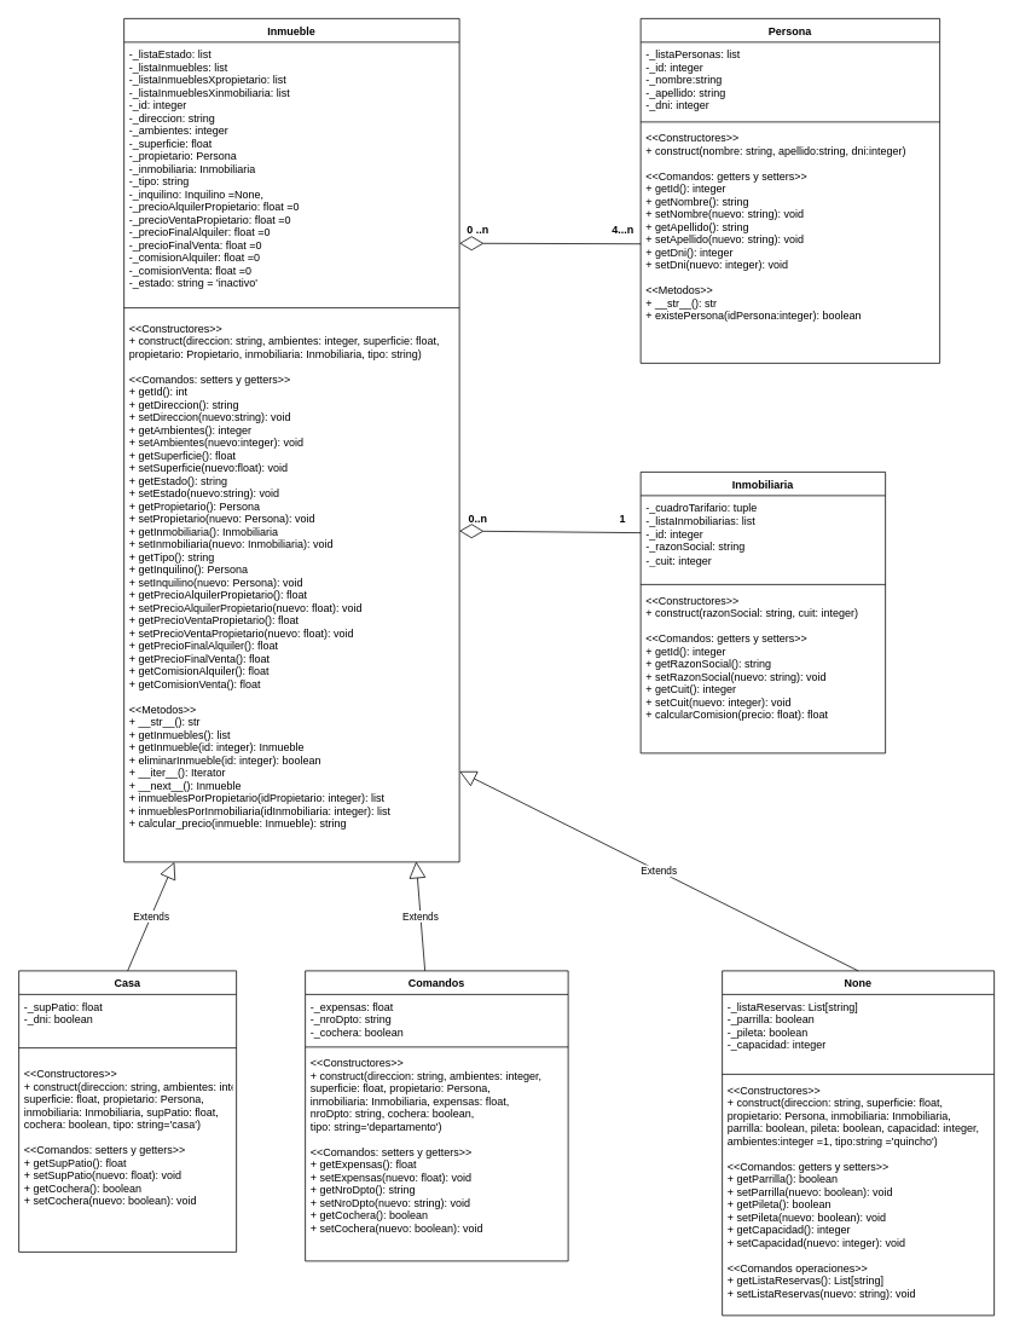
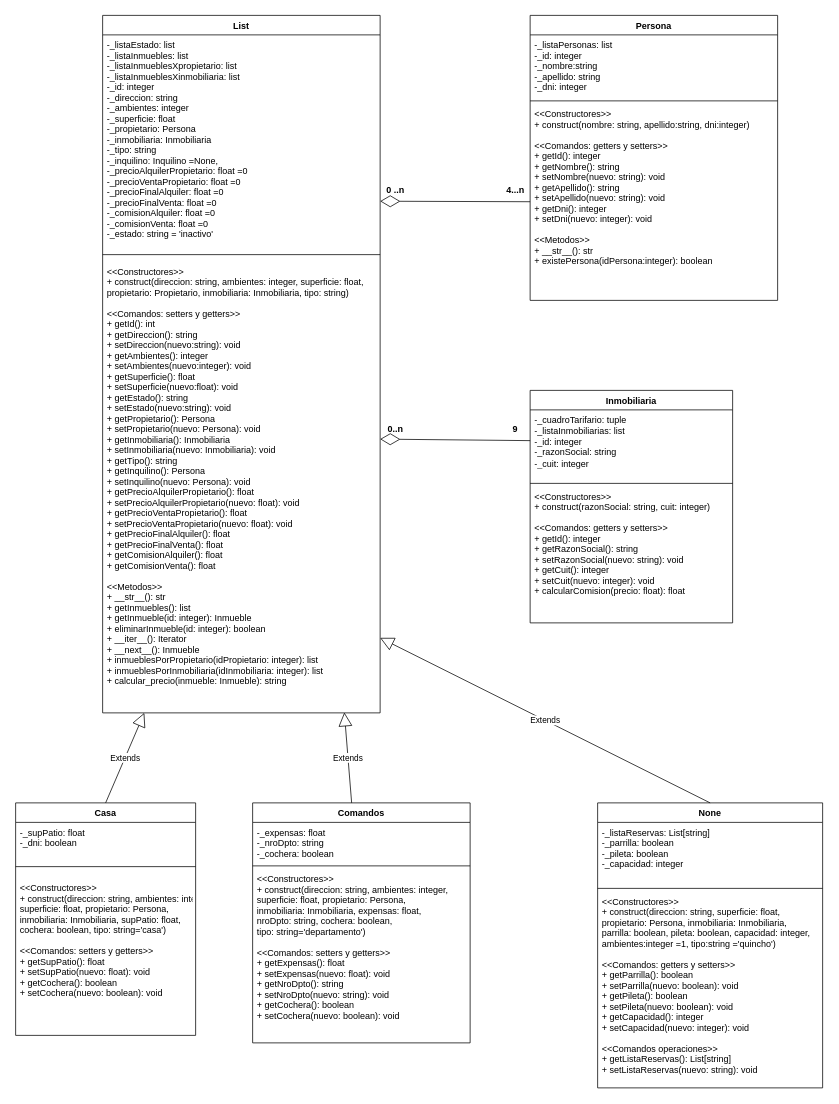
- <mxCell id="18" value="Inmueble" style="swimlane;fontStyle=1;align=center;verticalAlign=top;childLayout=stackLayout;horizontal=1;startSize=26;horizontalStack=0;resizeParent=1;resizeParentMax=0;resizeLast=0;collapsible=1;marginBottom=0;" parent="1" vertex="1"><mxGeometry x="136" y="20" width="370" height="930" as="geometry" /></mxCell>
+ <mxCell id="18" value="List" style="swimlane;fontStyle=1;align=center;verticalAlign=top;childLayout=stackLayout;horizontal=1;startSize=26;horizontalStack=0;resizeParent=1;resizeParentMax=0;resizeLast=0;collapsible=1;marginBottom=0;" parent="1" vertex="1"><mxGeometry x="136" y="20" width="370" height="930" as="geometry" /></mxCell>
- <mxCell id="29" value="1" style="text;align=center;fontStyle=1;verticalAlign=middle;spacingLeft=3;spacingRight=3;strokeColor=none;rotatable=0;points=[[0,0.5],[1,0.5]];portConstraint=eastwest;html=1;" vertex="1" parent="1"><mxGeometry x="646" y="559" width="80" height="26" as="geometry" /></mxCell>
+ <mxCell id="29" value="9" style="text;align=center;fontStyle=1;verticalAlign=middle;spacingLeft=3;spacingRight=3;strokeColor=none;rotatable=0;points=[[0,0.5],[1,0.5]];portConstraint=eastwest;html=1;" vertex="1" parent="1"><mxGeometry x="646" y="559" width="80" height="26" as="geometry" /></mxCell>
